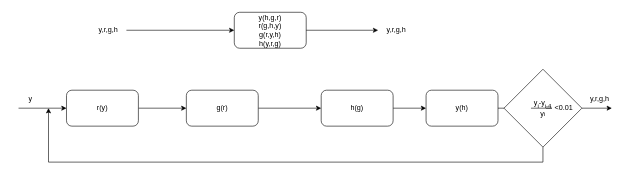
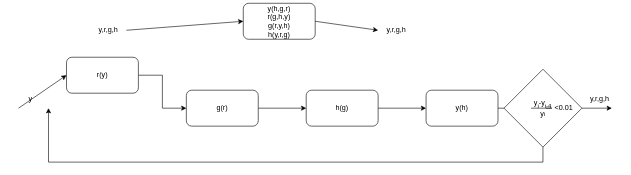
- <mxCell id="18" value="y(h,g,r)&lt;br&gt;r(g,h,y)&lt;br&gt;g(r,y,h)&lt;br&gt;h(y,r,g)" style="rounded=1;whiteSpace=wrap;html=1;" vertex="1" parent="1"><mxGeometry x="390" y="20" width="120" height="60" as="geometry" /></mxCell>
+ <mxCell id="18" value="y(h,g,r)&lt;br&gt;r(g,h,y)&lt;br&gt;g(r,y,h)&lt;br&gt;h(y,r,g)" style="rounded=1;whiteSpace=wrap;html=1;" vertex="1" parent="1"><mxGeometry x="405" y="5" width="120" height="60" as="geometry" /></mxCell>
- <mxCell id="3" value="r(y)" style="rounded=1;whiteSpace=wrap;html=1;" vertex="1" parent="1"><mxGeometry x="110" y="150" width="120" height="60" as="geometry" /></mxCell>
+ <mxCell id="3" value="r(y)" style="rounded=1;whiteSpace=wrap;html=1;" vertex="1" parent="1"><mxGeometry x="110" y="95" width="120" height="60" as="geometry" /></mxCell>
- <mxCell id="9" value="h(g)" style="rounded=1;whiteSpace=wrap;html=1;" vertex="1" parent="1"><mxGeometry x="535" y="150" width="120" height="60" as="geometry" /></mxCell>
+ <mxCell id="9" value="h(g)" style="rounded=1;whiteSpace=wrap;html=1;" vertex="1" parent="1"><mxGeometry x="510" y="150" width="120" height="60" as="geometry" /></mxCell>
